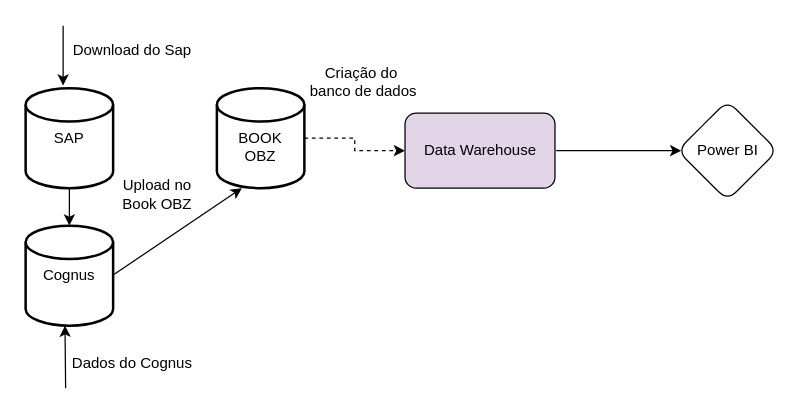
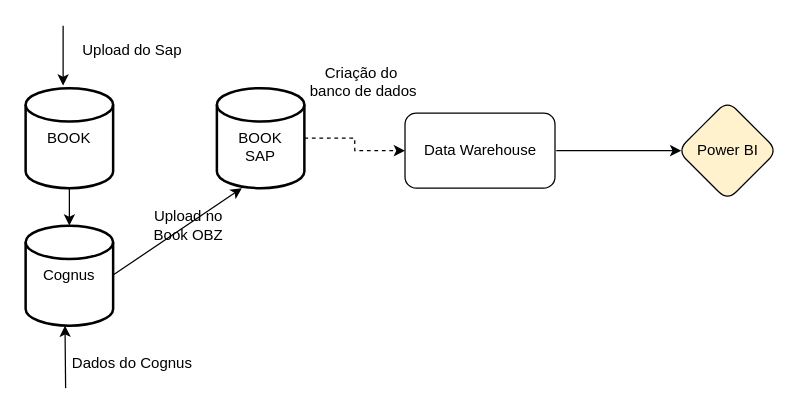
- <mxCell id="12" value="Download do Sap" style="text;html=1;align=center;verticalAlign=middle;resizable=0;points=[];autosize=1;strokeColor=none;" vertex="1" parent="1"><mxGeometry x="50" y="30" width="110" height="20" as="geometry" /></mxCell>
+ <mxCell id="12" value="Upload do Sap" style="text;html=1;align=center;verticalAlign=middle;resizable=0;points=[];autosize=1;strokeColor=none;" vertex="1" parent="1"><mxGeometry x="50" y="30" width="110" height="20" as="geometry" /></mxCell>
- <mxCell id="3" value="SAP" style="strokeWidth=2;html=1;shape=mxgraph.flowchart.database;whiteSpace=wrap;" vertex="1" parent="1"><mxGeometry x="20" y="70" width="70" height="80" as="geometry" /></mxCell>
+ <mxCell id="3" value="BOOK" style="strokeWidth=2;html=1;shape=mxgraph.flowchart.database;whiteSpace=wrap;" vertex="1" parent="1"><mxGeometry x="20" y="70" width="70" height="80" as="geometry" /></mxCell>
- <mxCell id="5" value="&lt;br&gt;BOOK&lt;br&gt;OBZ" style="strokeWidth=2;html=1;shape=mxgraph.flowchart.database;whiteSpace=wrap;" vertex="1" parent="1"><mxGeometry x="173" y="70" width="70" height="80" as="geometry" /></mxCell>
+ <mxCell id="5" value="&lt;br&gt;BOOK&lt;br&gt;SAP" style="strokeWidth=2;html=1;shape=mxgraph.flowchart.database;whiteSpace=wrap;" vertex="1" parent="1"><mxGeometry x="173" y="70" width="70" height="80" as="geometry" /></mxCell>
- <mxCell id="9" value="Data Warehouse" style="rounded=1;whiteSpace=wrap;html=1;fillColor=#e1d5e7;" vertex="1" parent="1"><mxGeometry x="323.5" y="90" width="120" height="60" as="geometry" /></mxCell>
+ <mxCell id="9" value="Data Warehouse" style="rounded=1;whiteSpace=wrap;html=1;" vertex="1" parent="1"><mxGeometry x="323.5" y="90" width="120" height="60" as="geometry" /></mxCell>
- <mxCell id="10" value="Power BI" style="rhombus;whiteSpace=wrap;html=1;rounded=1;" vertex="1" parent="1"><mxGeometry x="541.5" y="80" width="80" height="80" as="geometry" /></mxCell>
+ <mxCell id="10" value="Power BI" style="rhombus;whiteSpace=wrap;html=1;rounded=1;fillColor=#fff2cc;" vertex="1" parent="1"><mxGeometry x="541.5" y="80" width="80" height="80" as="geometry" /></mxCell>
- <mxCell id="13" value="Upload no &lt;br&gt;Book OBZ" style="text;html=1;align=center;verticalAlign=middle;resizable=0;points=[];autosize=1;strokeColor=none;" vertex="1" parent="1"><mxGeometry x="90" y="140" width="70" height="30" as="geometry" /></mxCell>
+ <mxCell id="13" value="Upload no &lt;br&gt;Book OBZ" style="text;html=1;align=center;verticalAlign=middle;resizable=0;points=[];autosize=1;strokeColor=none;" vertex="1" parent="1"><mxGeometry x="115" y="165" width="70" height="30" as="geometry" /></mxCell>
